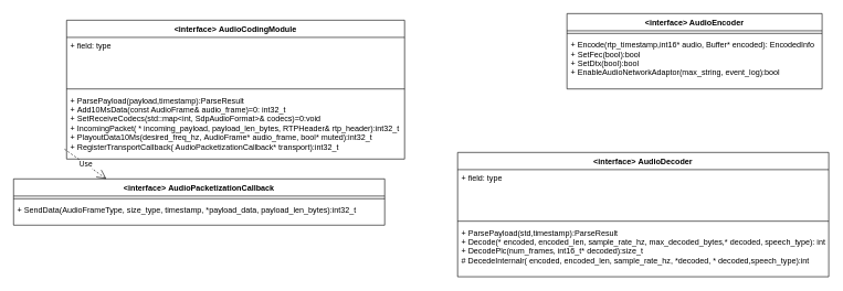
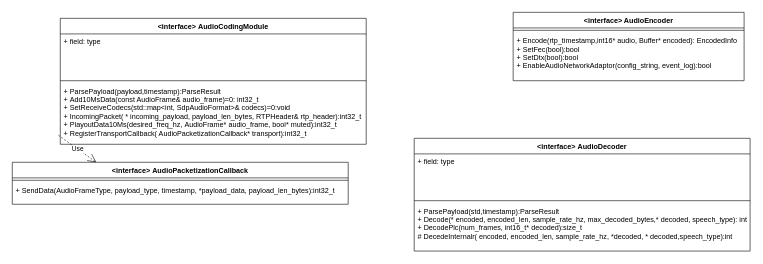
- <mxCell id="4" value="+ Encode(rtp_timestamp,int16* audio, Buffer* encoded): EncodedInfo&#10;+ SetFec(bool):bool&#10;+ SetDtx(bool):bool&#10;+ EnableAudioNetworkAdaptor(max_string, event_log):bool" style="text;strokeColor=none;fillColor=none;align=left;verticalAlign=top;spacingLeft=4;spacingRight=4;overflow=hidden;rotatable=0;points=[[0,0.5],[1,0.5]];portConstraint=eastwest;" vertex="1" parent="2"><mxGeometry y="34" width="385" height="80" as="geometry" /></mxCell>
+ <mxCell id="4" value="+ Encode(rtp_timestamp,int16* audio, Buffer* encoded): EncodedInfo&#10;+ SetFec(bool):bool&#10;+ SetDtx(bool):bool&#10;+ EnableAudioNetworkAdaptor(config_string, event_log):bool" style="text;strokeColor=none;fillColor=none;align=left;verticalAlign=top;spacingLeft=4;spacingRight=4;overflow=hidden;rotatable=0;points=[[0,0.5],[1,0.5]];portConstraint=eastwest;" vertex="1" parent="2"><mxGeometry y="34" width="385" height="80" as="geometry" /></mxCell>
- <mxCell id="15" value="+ SendData(AudioFrameType, size_type, timestamp, *payload_data, payload_len_bytes):int32_t&#10;" style="text;strokeColor=none;fillColor=none;align=left;verticalAlign=top;spacingLeft=4;spacingRight=4;overflow=hidden;rotatable=0;points=[[0,0.5],[1,0.5]];portConstraint=eastwest;" vertex="1" parent="13"><mxGeometry y="34" width="560" height="36" as="geometry" /></mxCell>
+ <mxCell id="15" value="+ SendData(AudioFrameType, payload_type, timestamp, *payload_data, payload_len_bytes):int32_t&#10;" style="text;strokeColor=none;fillColor=none;align=left;verticalAlign=top;spacingLeft=4;spacingRight=4;overflow=hidden;rotatable=0;points=[[0,0.5],[1,0.5]];portConstraint=eastwest;" vertex="1" parent="13"><mxGeometry y="34" width="560" height="36" as="geometry" /></mxCell>
